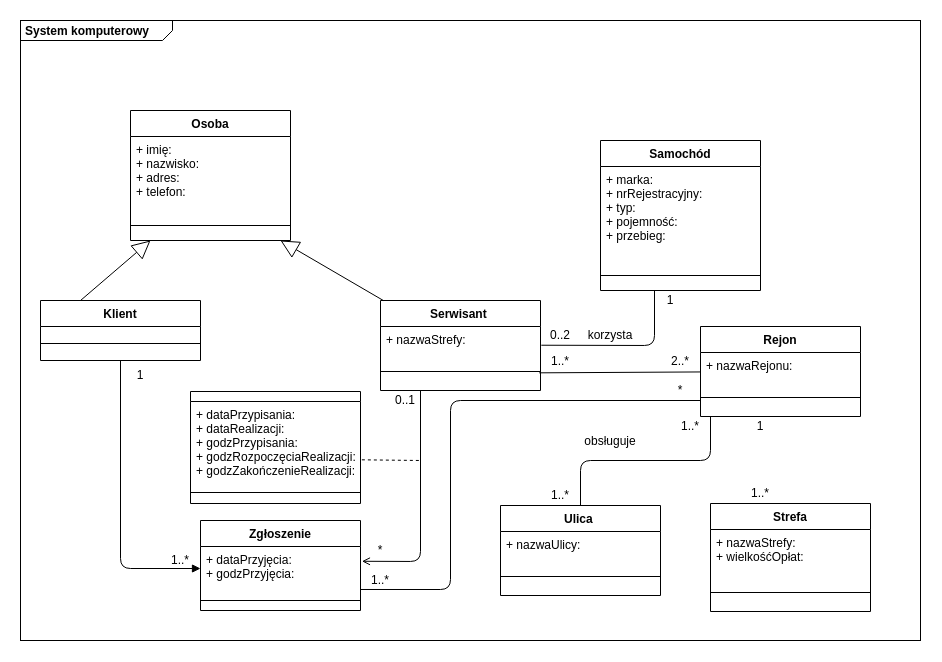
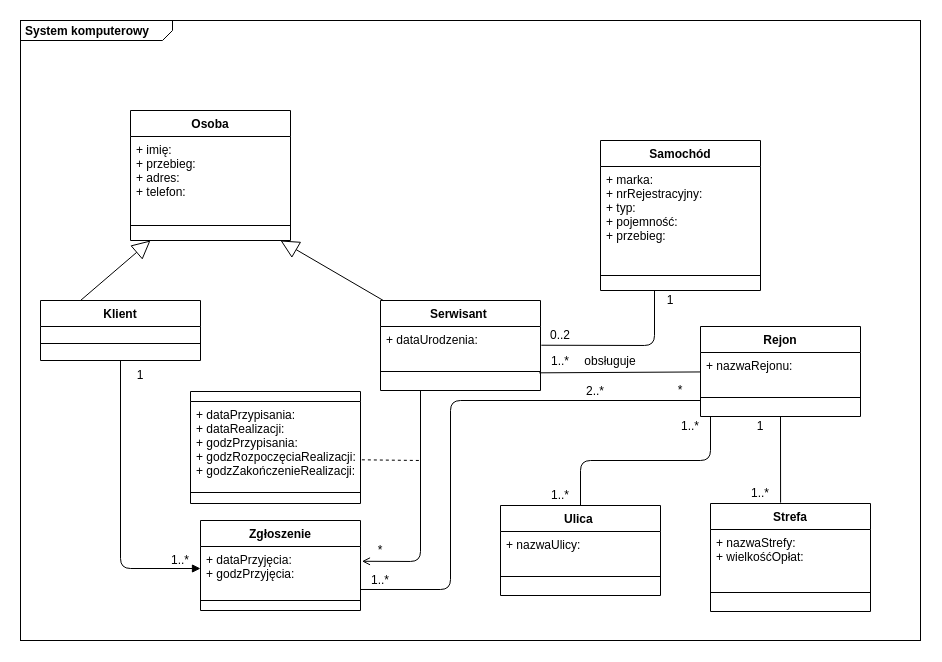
- <mxCell id="4" value="+ imię:&#10;+ nazwisko:&#10;+ adres:&#10;+ telefon:" style="text;strokeColor=none;fillColor=none;align=left;verticalAlign=top;spacingLeft=4;spacingRight=4;overflow=hidden;rotatable=0;points=[[0,0.5],[1,0.5]];portConstraint=eastwest;" parent="3" vertex="1"><mxGeometry y="26" width="160" height="74" as="geometry" /></mxCell>
+ <mxCell id="4" value="+ imię:&#10;+ przebieg:&#10;+ adres:&#10;+ telefon:" style="text;strokeColor=none;fillColor=none;align=left;verticalAlign=top;spacingLeft=4;spacingRight=4;overflow=hidden;rotatable=0;points=[[0,0.5],[1,0.5]];portConstraint=eastwest;" parent="3" vertex="1"><mxGeometry y="26" width="160" height="74" as="geometry" /></mxCell>
- <mxCell id="53" value="korzysta" style="text;html=1;strokeColor=none;fillColor=none;align=center;verticalAlign=middle;whiteSpace=wrap;rounded=0;" vertex="1" parent="1"><mxGeometry x="590" y="324.5" width="40" height="21" as="geometry" /></mxCell>
- <mxCell id="9" value="+ nazwaStrefy:" style="text;strokeColor=none;fillColor=none;align=left;verticalAlign=top;spacingLeft=4;spacingRight=4;overflow=hidden;rotatable=0;points=[[0,0.5],[1,0.5]];portConstraint=eastwest;" parent="8" vertex="1"><mxGeometry y="26" width="160" height="26" as="geometry" /></mxCell>
+ <mxCell id="9" value="+ dataUrodzenia:" style="text;strokeColor=none;fillColor=none;align=left;verticalAlign=top;spacingLeft=4;spacingRight=4;overflow=hidden;rotatable=0;points=[[0,0.5],[1,0.5]];portConstraint=eastwest;" parent="8" vertex="1"><mxGeometry y="26" width="160" height="26" as="geometry" /></mxCell>
- <mxCell id="37" value="2..*" style="text;html=1;strokeColor=none;fillColor=none;align=center;verticalAlign=middle;whiteSpace=wrap;rounded=0;" parent="1" vertex="1"><mxGeometry x="660" y="351" width="40" height="20" as="geometry" /></mxCell>
+ <mxCell id="37" value="2..*" style="text;html=1;strokeColor=none;fillColor=none;align=center;verticalAlign=middle;whiteSpace=wrap;rounded=0;" parent="1" vertex="1"><mxGeometry x="575" y="381" width="40" height="20" as="geometry" /></mxCell>
- <mxCell id="25" value="0..1" style="text;html=1;strokeColor=none;fillColor=none;align=center;verticalAlign=middle;whiteSpace=wrap;rounded=0;" parent="1" vertex="1"><mxGeometry x="390" y="390" width="30" height="20" as="geometry" /></mxCell>
- <mxCell id="54" value="obsługuje" style="text;html=1;strokeColor=none;fillColor=none;align=center;verticalAlign=middle;whiteSpace=wrap;rounded=0;" vertex="1" parent="1"><mxGeometry x="590" y="431" width="40" height="20" as="geometry" /></mxCell>
+ <mxCell id="54" value="obsługuje" style="text;html=1;strokeColor=none;fillColor=none;align=center;verticalAlign=middle;whiteSpace=wrap;rounded=0;" vertex="1" parent="1"><mxGeometry x="590" y="351" width="40" height="20" as="geometry" /></mxCell>
+ <mxCell id="50" value="" style="endArrow=none;html=1;exitX=0.438;exitY=-0.008;exitDx=0;exitDy=0;exitPerimeter=0;entryX=0.5;entryY=1;entryDx=0;entryDy=0;" parent="1" source="47" target="32" edge="1"><mxGeometry width="50" height="50" relative="1" as="geometry"><mxPoint x="560" y="540" as="sourcePoint" /><mxPoint x="800" y="420" as="targetPoint" /></mxGeometry></mxCell>
